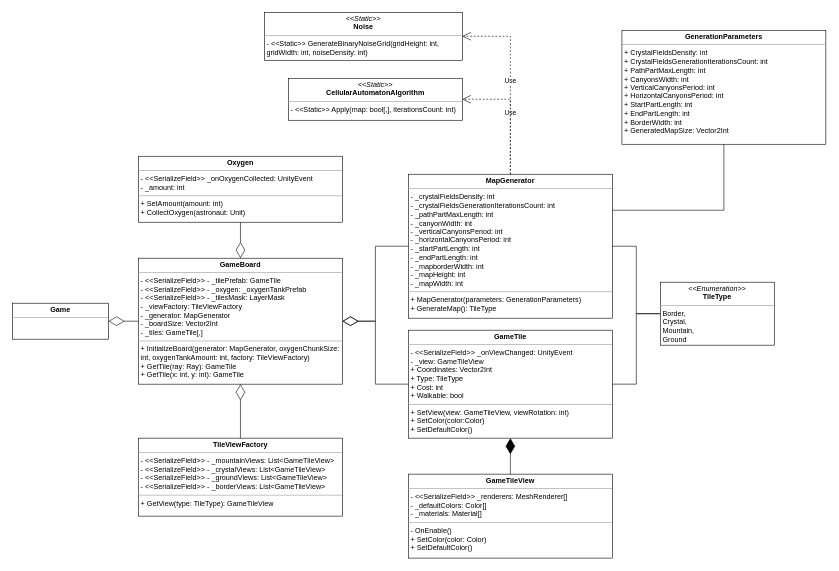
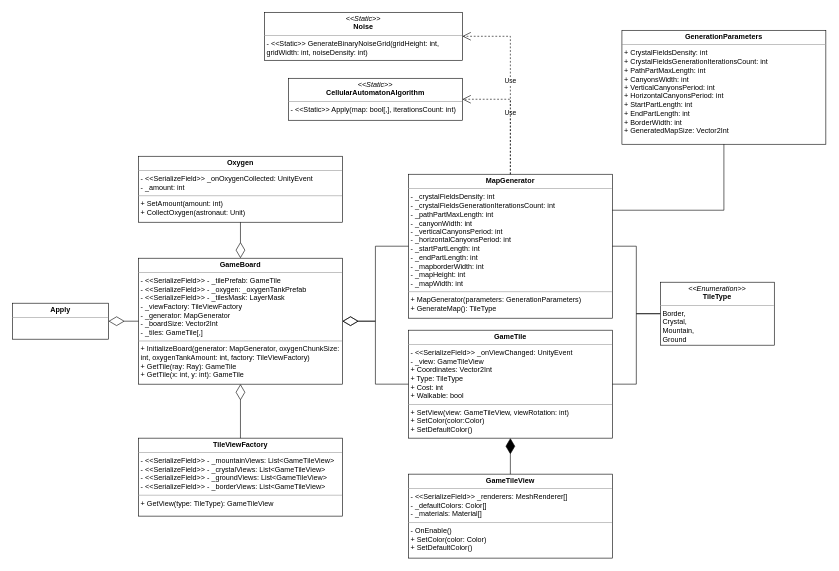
- <mxCell id="3" value="&lt;p style=&quot;margin:0px;margin-top:4px;text-align:center;&quot;&gt;&lt;b&gt;Game&lt;/b&gt;&lt;/p&gt;&lt;hr size=&quot;1&quot;&gt;&lt;p style=&quot;margin:0px;margin-left:4px;&quot;&gt;&lt;br&gt;&lt;/p&gt;" style="verticalAlign=top;align=left;overflow=fill;fontSize=12;fontFamily=Helvetica;html=1;whiteSpace=wrap;" vertex="1" parent="1"><mxGeometry x="20" y="505" width="160" height="60" as="geometry" /></mxCell>
+ <mxCell id="3" value="&lt;p style=&quot;margin:0px;margin-top:4px;text-align:center;&quot;&gt;&lt;b&gt;Apply&lt;/b&gt;&lt;/p&gt;&lt;hr size=&quot;1&quot;&gt;&lt;p style=&quot;margin:0px;margin-left:4px;&quot;&gt;&lt;br&gt;&lt;/p&gt;" style="verticalAlign=top;align=left;overflow=fill;fontSize=12;fontFamily=Helvetica;html=1;whiteSpace=wrap;" vertex="1" parent="1"><mxGeometry x="20" y="505" width="160" height="60" as="geometry" /></mxCell>
